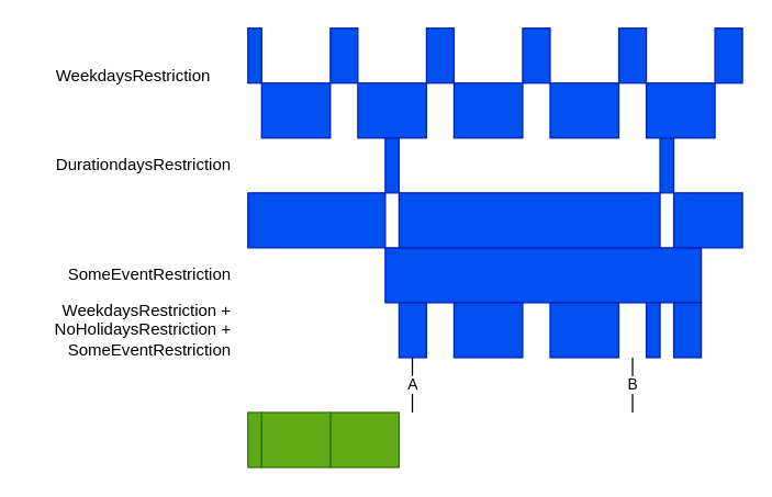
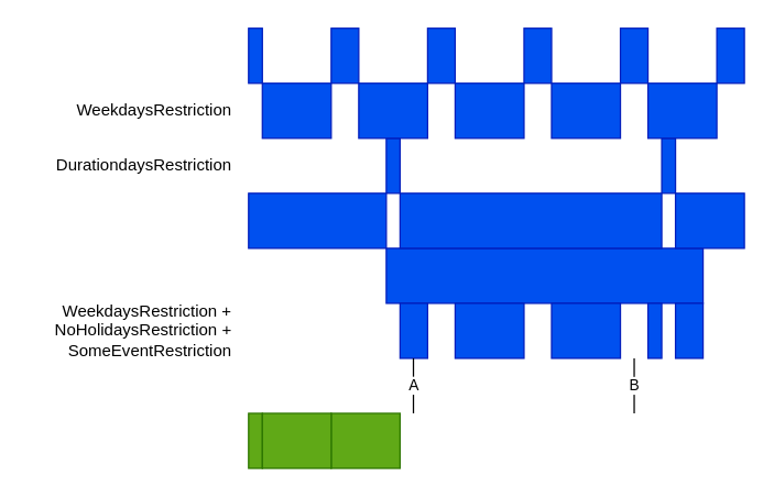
- <mxCell id="24" value="WeekdaysRestriction" style="text;html=1;align=right;verticalAlign=middle;whiteSpace=wrap;rounded=0;spacingRight=10;" vertex="1" parent="1"><mxGeometry x="5" y="35" width="160" height="40" as="geometry" /></mxCell>
+ <mxCell id="24" value="WeekdaysRestriction" style="text;html=1;align=right;verticalAlign=middle;whiteSpace=wrap;rounded=0;spacingRight=10;" vertex="1" parent="1"><mxGeometry x="20" y="60" width="160" height="40" as="geometry" /></mxCell>
- <mxCell id="9" value="&lt;span style=&quot;background-color: transparent; color: light-dark(rgb(0, 0, 0), rgb(255, 255, 255));&quot;&gt;SomeEventRestriction&lt;/span&gt;" style="text;html=1;align=right;verticalAlign=middle;whiteSpace=wrap;rounded=0;spacingRight=10;" vertex="1" parent="1"><mxGeometry x="20" y="180" width="160" height="40" as="geometry" /></mxCell>
